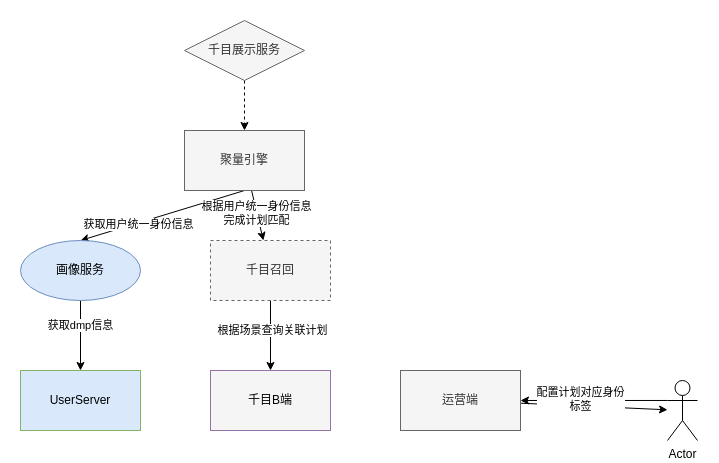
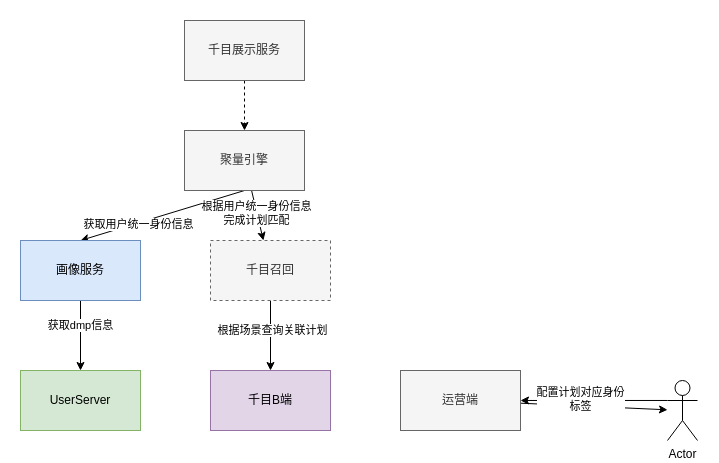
- <mxCell id="3" value="千目展示服务" style="rhombus;whiteSpace=wrap;html=1;fillColor=#f5f5f5;fontColor=#333333;strokeColor=#666666;" vertex="1" parent="1"><mxGeometry x="184" y="20" width="120" height="60" as="geometry" /></mxCell>
+ <mxCell id="3" value="千目展示服务" style="rounded=0;whiteSpace=wrap;html=1;fillColor=#f5f5f5;fontColor=#333333;strokeColor=#666666;" vertex="1" parent="1"><mxGeometry x="184" y="20" width="120" height="60" as="geometry" /></mxCell>
- <mxCell id="11" value="画像服务" style="ellipse;whiteSpace=wrap;html=1;fillColor=#dae8fc;strokeColor=#6c8ebf;" vertex="1" parent="1"><mxGeometry x="20" y="240" width="120" height="60" as="geometry" /></mxCell>
+ <mxCell id="11" value="画像服务" style="rounded=0;whiteSpace=wrap;html=1;fillColor=#dae8fc;strokeColor=#6c8ebf;" vertex="1" parent="1"><mxGeometry x="20" y="240" width="120" height="60" as="geometry" /></mxCell>
- <mxCell id="16" value="UserServer" style="rounded=0;whiteSpace=wrap;html=1;fillColor=#dae8fc;strokeColor=#82b366;" vertex="1" parent="1"><mxGeometry x="20" y="370" width="120" height="60" as="geometry" /></mxCell>
+ <mxCell id="16" value="UserServer" style="rounded=0;whiteSpace=wrap;html=1;fillColor=#d5e8d4;strokeColor=#82b366;" vertex="1" parent="1"><mxGeometry x="20" y="370" width="120" height="60" as="geometry" /></mxCell>
- <mxCell id="15" value="千目B端" style="rounded=0;whiteSpace=wrap;html=1;fillColor=#f5f5f5;strokeColor=#9673a6;" vertex="1" parent="1"><mxGeometry x="210" y="370" width="120" height="60" as="geometry" /></mxCell>
+ <mxCell id="15" value="千目B端" style="rounded=0;whiteSpace=wrap;html=1;fillColor=#e1d5e7;strokeColor=#9673a6;" vertex="1" parent="1"><mxGeometry x="210" y="370" width="120" height="60" as="geometry" /></mxCell>
